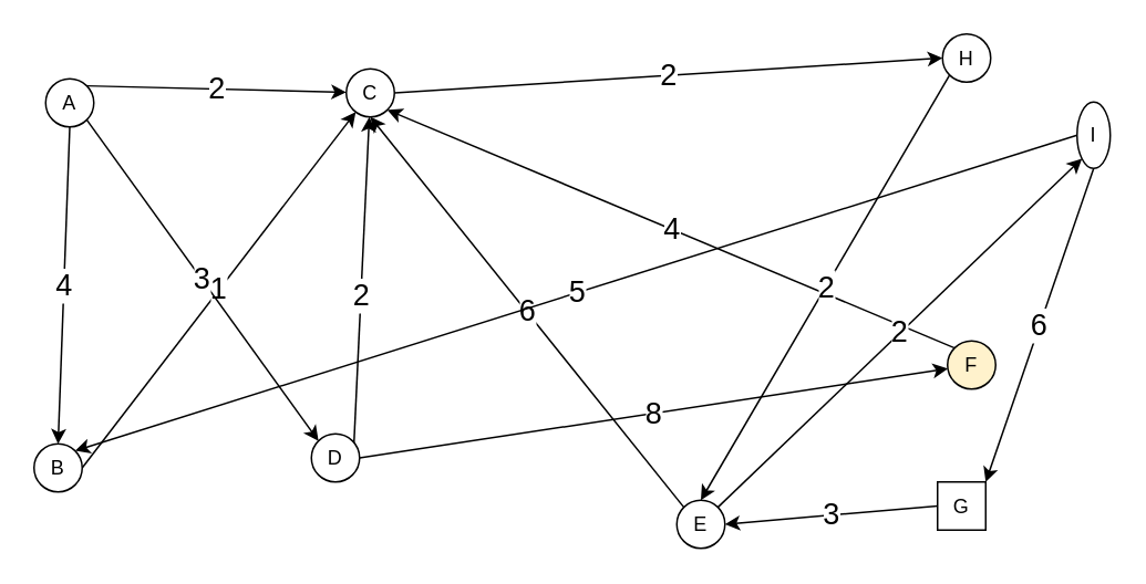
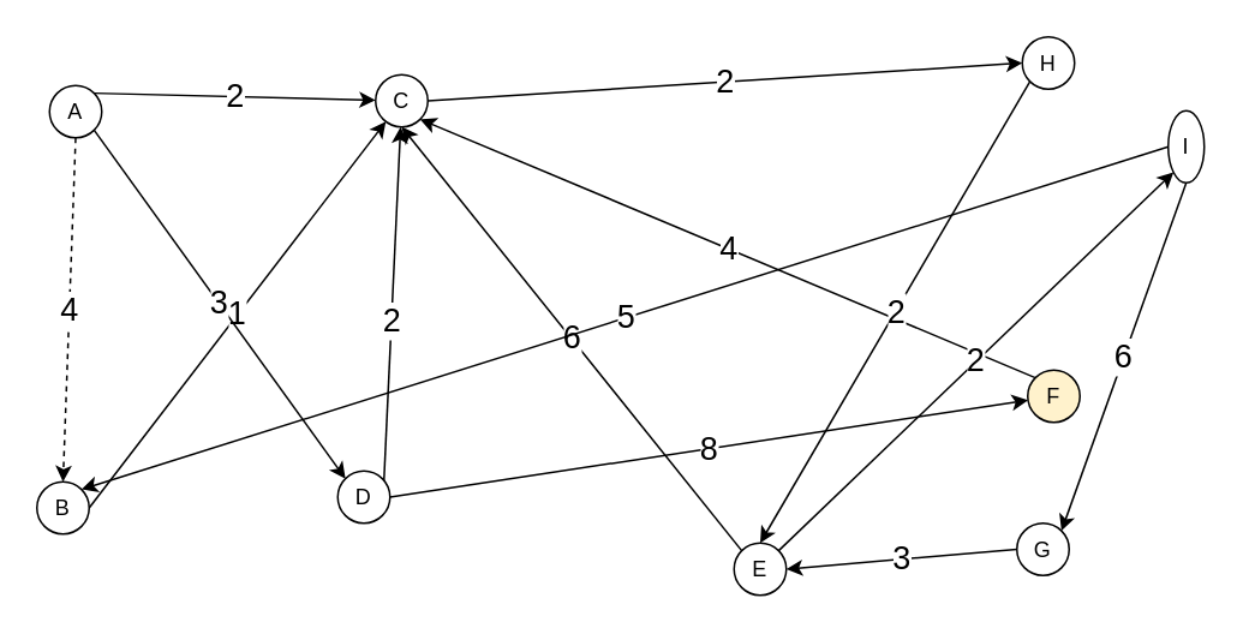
- <mxCell id="2" value="4" style="rounded=0;orthogonalLoop=1;jettySize=auto;html=1;exitX=0.5;exitY=1;exitDx=0;exitDy=0;entryX=0.5;entryY=0;entryDx=0;entryDy=0;fontSize=18;" parent="1" source="4" target="6" edge="1"><mxGeometry relative="1" as="geometry" /></mxCell>
+ <mxCell id="2" value="4" style="rounded=0;orthogonalLoop=1;jettySize=auto;html=1;exitX=0.5;exitY=1;exitDx=0;exitDy=0;entryX=0.5;entryY=0;entryDx=0;entryDy=0;fontSize=18;dashed=1;" parent="1" source="4" target="6" edge="1"><mxGeometry relative="1" as="geometry" /></mxCell>
- <mxCell id="21" value="G" style="whiteSpace=wrap;html=1;aspect=fixed;rounded=0;" parent="1" vertex="1"><mxGeometry x="564" y="290" width="29" height="29" as="geometry" /></mxCell>
+ <mxCell id="21" value="G" style="ellipse;whiteSpace=wrap;html=1;aspect=fixed;" parent="1" vertex="1"><mxGeometry x="564" y="290" width="29" height="29" as="geometry" /></mxCell>
